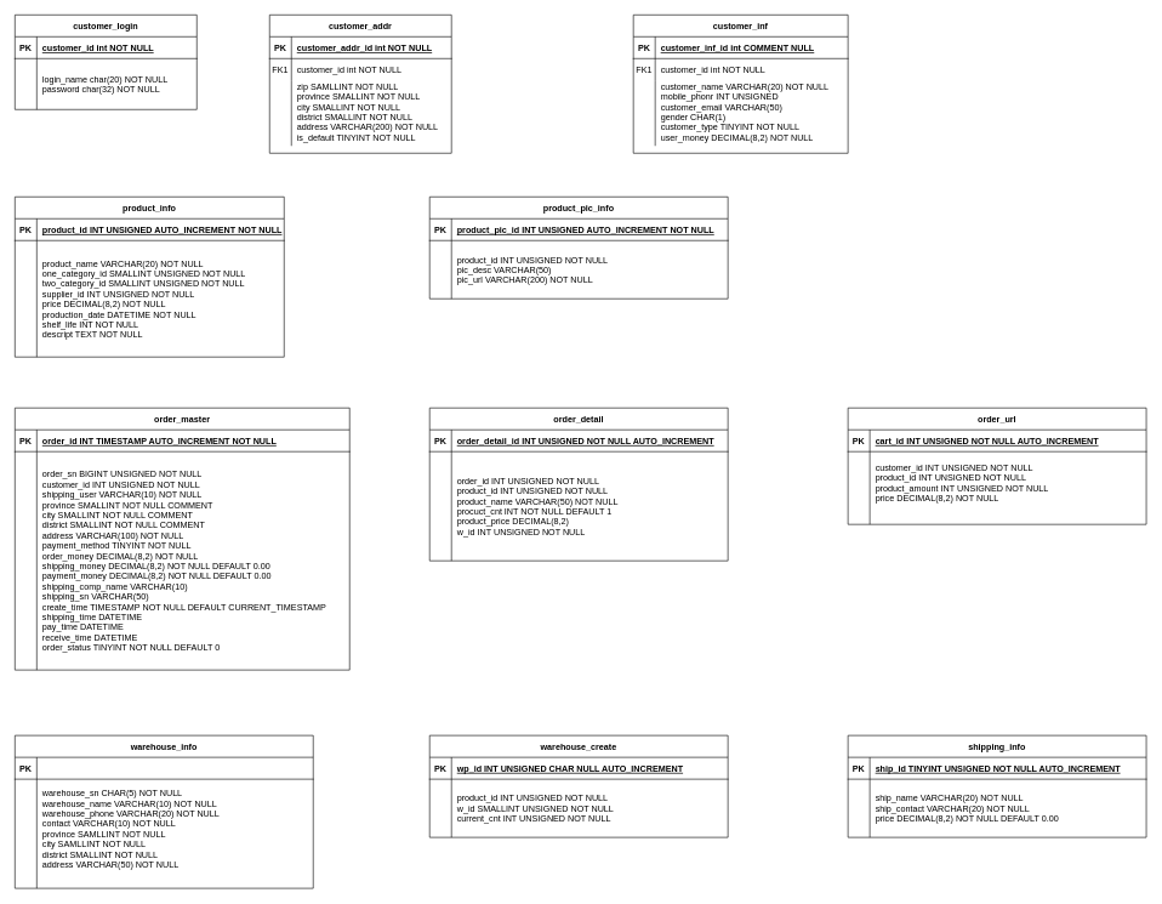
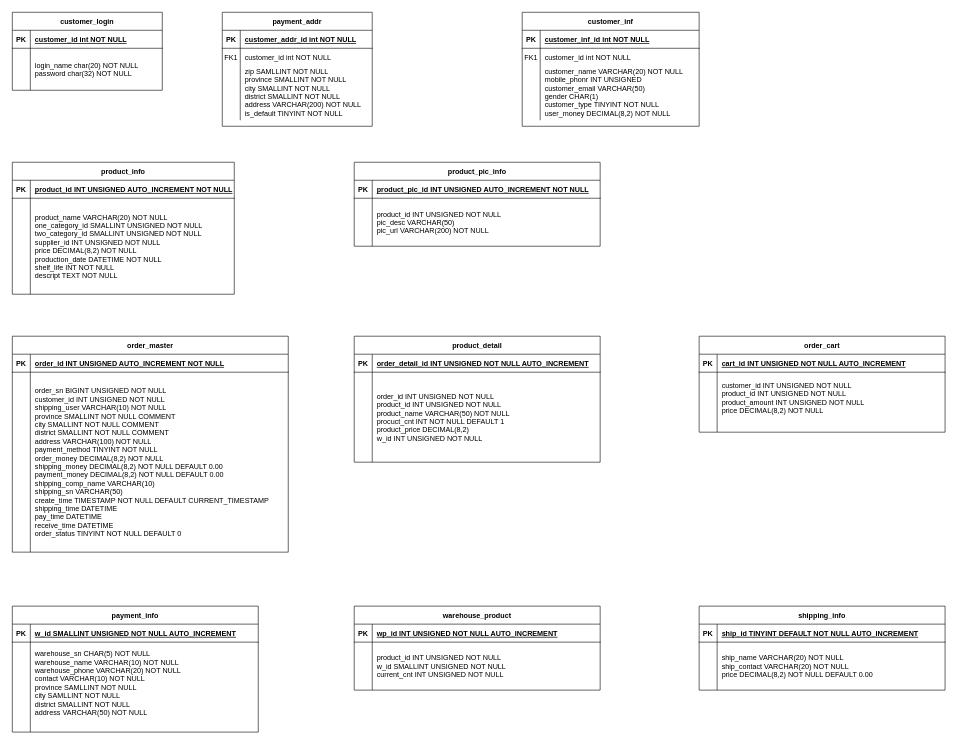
- <mxCell id="2" value="customer_addr" style="shape=table;startSize=30;container=1;collapsible=1;childLayout=tableLayout;fixedRows=1;rowLines=0;fontStyle=1;align=center;resizeLast=1;" parent="1" vertex="1"><mxGeometry x="370" y="20" width="250" height="190" as="geometry" /></mxCell>
+ <mxCell id="2" value="payment_addr" style="shape=table;startSize=30;container=1;collapsible=1;childLayout=tableLayout;fixedRows=1;rowLines=0;fontStyle=1;align=center;resizeLast=1;" parent="1" vertex="1"><mxGeometry x="370" y="20" width="250" height="190" as="geometry" /></mxCell>
- <mxCell id="15" value="customer_inf_id int COMMENT NULL " style="shape=partialRectangle;overflow=hidden;connectable=0;fillColor=none;top=0;left=0;bottom=0;right=0;align=left;spacingLeft=6;fontStyle=5;" parent="13" vertex="1"><mxGeometry x="30" width="265" height="30" as="geometry"><mxRectangle width="265" height="30" as="alternateBounds" /></mxGeometry></mxCell>
+ <mxCell id="15" value="customer_inf_id int NOT NULL " style="shape=partialRectangle;overflow=hidden;connectable=0;fillColor=none;top=0;left=0;bottom=0;right=0;align=left;spacingLeft=6;fontStyle=5;" parent="13" vertex="1"><mxGeometry x="30" width="265" height="30" as="geometry"><mxRectangle width="265" height="30" as="alternateBounds" /></mxGeometry></mxCell>
- <mxCell id="50" value="order_detail" style="shape=table;startSize=30;container=1;collapsible=1;childLayout=tableLayout;fixedRows=1;rowLines=0;fontStyle=1;align=center;resizeLast=1;" vertex="1" parent="1"><mxGeometry x="590" y="560" width="410" height="210" as="geometry" /></mxCell>
+ <mxCell id="50" value="product_detail" style="shape=table;startSize=30;container=1;collapsible=1;childLayout=tableLayout;fixedRows=1;rowLines=0;fontStyle=1;align=center;resizeLast=1;" vertex="1" parent="1"><mxGeometry x="590" y="560" width="410" height="210" as="geometry" /></mxCell>
- <mxCell id="57" value="order_url" style="shape=table;startSize=30;container=1;collapsible=1;childLayout=tableLayout;fixedRows=1;rowLines=0;fontStyle=1;align=center;resizeLast=1;" vertex="1" parent="1"><mxGeometry x="1165" y="560" width="410" height="160" as="geometry" /></mxCell>
+ <mxCell id="57" value="order_cart" style="shape=table;startSize=30;container=1;collapsible=1;childLayout=tableLayout;fixedRows=1;rowLines=0;fontStyle=1;align=center;resizeLast=1;" vertex="1" parent="1"><mxGeometry x="1165" y="560" width="410" height="160" as="geometry" /></mxCell>
- <mxCell id="46" value="order_id INT TIMESTAMP AUTO_INCREMENT NOT NULL" style="shape=partialRectangle;overflow=hidden;connectable=0;fillColor=none;top=0;left=0;bottom=0;right=0;align=left;spacingLeft=6;fontStyle=5;" vertex="1" parent="44"><mxGeometry x="30" width="430" height="30" as="geometry"><mxRectangle width="430" height="30" as="alternateBounds" /></mxGeometry></mxCell>
+ <mxCell id="46" value="order_id INT UNSIGNED AUTO_INCREMENT NOT NULL" style="shape=partialRectangle;overflow=hidden;connectable=0;fillColor=none;top=0;left=0;bottom=0;right=0;align=left;spacingLeft=6;fontStyle=5;" vertex="1" parent="44"><mxGeometry x="30" width="430" height="30" as="geometry"><mxRectangle width="430" height="30" as="alternateBounds" /></mxGeometry></mxCell>
- <mxCell id="64" value="warehouse_info" style="shape=table;startSize=30;container=1;collapsible=1;childLayout=tableLayout;fixedRows=1;rowLines=0;fontStyle=1;align=center;resizeLast=1;" vertex="1" parent="1"><mxGeometry x="20" y="1010" width="410" height="210" as="geometry" /></mxCell>
+ <mxCell id="64" value="payment_info" style="shape=table;startSize=30;container=1;collapsible=1;childLayout=tableLayout;fixedRows=1;rowLines=0;fontStyle=1;align=center;resizeLast=1;" vertex="1" parent="1"><mxGeometry x="20" y="1010" width="410" height="210" as="geometry" /></mxCell>
- <mxCell id="71" value="warehouse_create" style="shape=table;startSize=30;container=1;collapsible=1;childLayout=tableLayout;fixedRows=1;rowLines=0;fontStyle=1;align=center;resizeLast=1;" vertex="1" parent="1"><mxGeometry x="590" y="1010" width="410" height="140" as="geometry" /></mxCell>
+ <mxCell id="71" value="warehouse_product" style="shape=table;startSize=30;container=1;collapsible=1;childLayout=tableLayout;fixedRows=1;rowLines=0;fontStyle=1;align=center;resizeLast=1;" vertex="1" parent="1"><mxGeometry x="590" y="1010" width="410" height="140" as="geometry" /></mxCell>
+ <mxCell id="67" value="w_id SMALLINT UNSIGNED NOT NULL AUTO_INCREMENT" style="shape=partialRectangle;overflow=hidden;connectable=0;fillColor=none;top=0;left=0;bottom=0;right=0;align=left;spacingLeft=6;fontStyle=5;" vertex="1" parent="65"><mxGeometry x="30" width="380" height="30" as="geometry"><mxRectangle width="380" height="30" as="alternateBounds" /></mxGeometry></mxCell>
- <mxCell id="74" value="wp_id INT UNSIGNED CHAR NULL AUTO_INCREMENT" style="shape=partialRectangle;overflow=hidden;connectable=0;fillColor=none;top=0;left=0;bottom=0;right=0;align=left;spacingLeft=6;fontStyle=5;" vertex="1" parent="72"><mxGeometry x="30" width="380" height="30" as="geometry"><mxRectangle width="380" height="30" as="alternateBounds" /></mxGeometry></mxCell>
+ <mxCell id="74" value="wp_id INT UNSIGNED NOT NULL AUTO_INCREMENT" style="shape=partialRectangle;overflow=hidden;connectable=0;fillColor=none;top=0;left=0;bottom=0;right=0;align=left;spacingLeft=6;fontStyle=5;" vertex="1" parent="72"><mxGeometry x="30" width="380" height="30" as="geometry"><mxRectangle width="380" height="30" as="alternateBounds" /></mxGeometry></mxCell>
- <mxCell id="81" value="ship_id TINYINT UNSIGNED NOT NULL AUTO_INCREMENT" style="shape=partialRectangle;overflow=hidden;connectable=0;fillColor=none;top=0;left=0;bottom=0;right=0;align=left;spacingLeft=6;fontStyle=5;" vertex="1" parent="79"><mxGeometry x="30" width="380" height="30" as="geometry"><mxRectangle width="380" height="30" as="alternateBounds" /></mxGeometry></mxCell>
+ <mxCell id="81" value="ship_id TINYINT DEFAULT NOT NULL AUTO_INCREMENT" style="shape=partialRectangle;overflow=hidden;connectable=0;fillColor=none;top=0;left=0;bottom=0;right=0;align=left;spacingLeft=6;fontStyle=5;" vertex="1" parent="79"><mxGeometry x="30" width="380" height="30" as="geometry"><mxRectangle width="380" height="30" as="alternateBounds" /></mxGeometry></mxCell>
